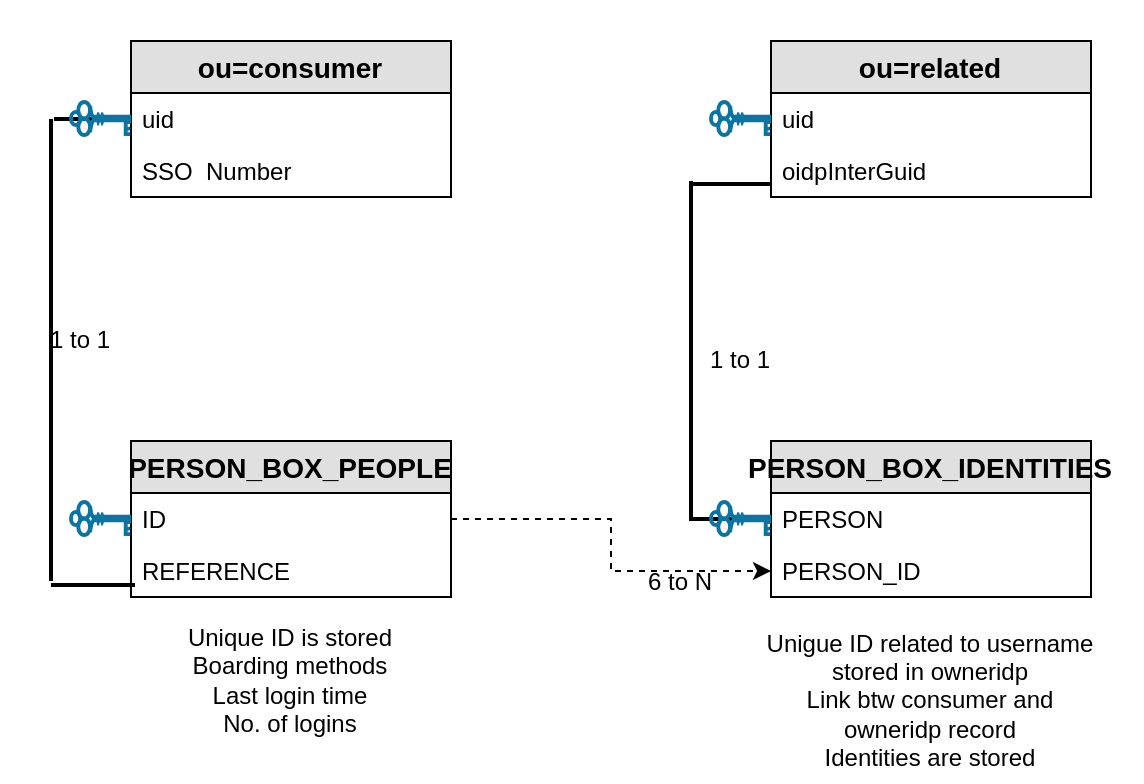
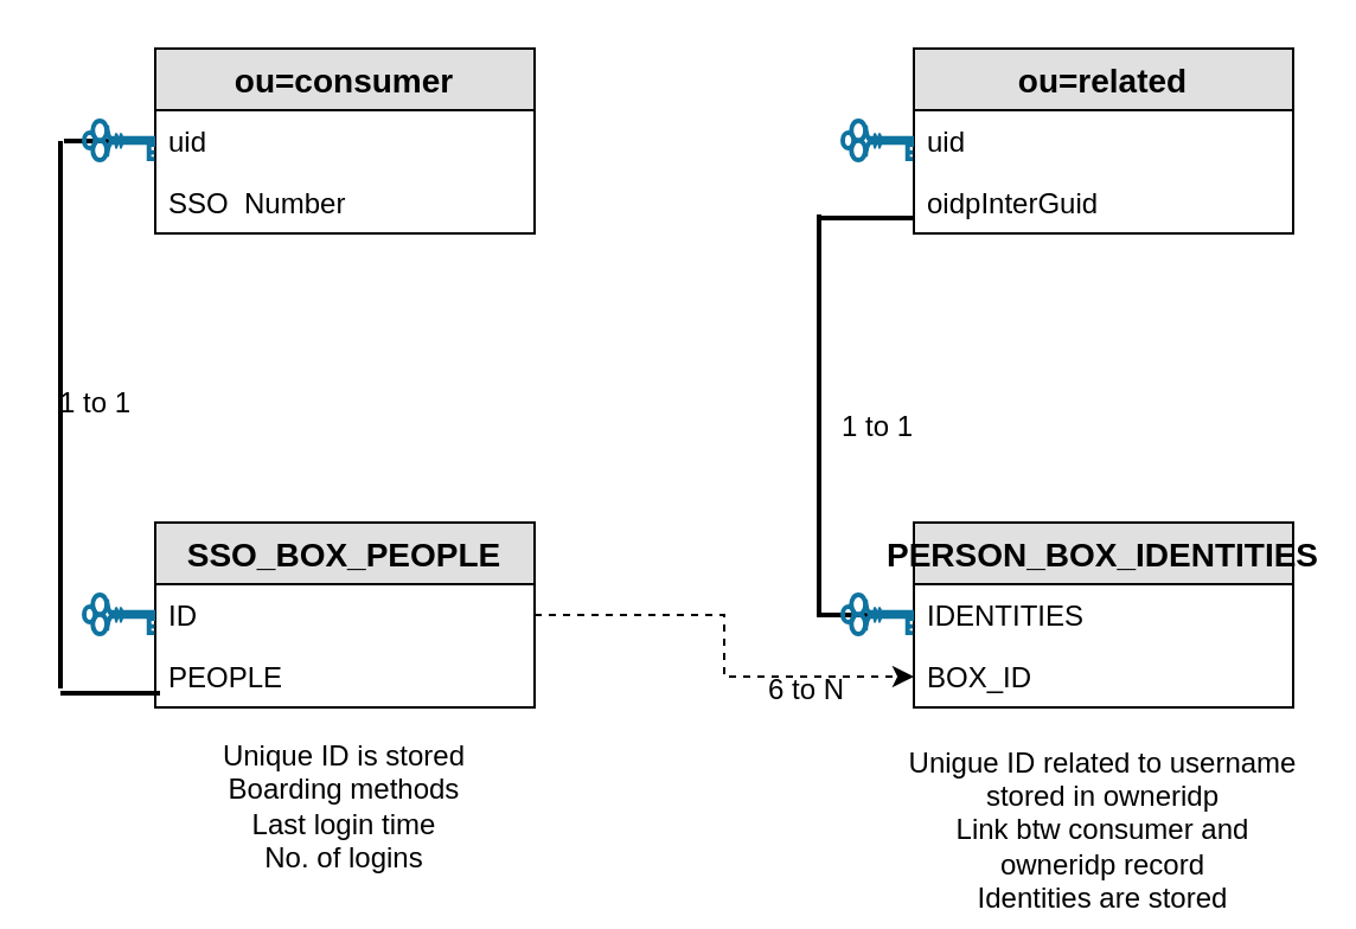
- <mxCell id="8" value="PERSON_BOX_PEOPLE" style="swimlane;fontStyle=1;childLayout=stackLayout;horizontal=1;startSize=26;fillColor=#e0e0e0;horizontalStack=0;resizeParent=1;resizeParentMax=0;resizeLast=0;collapsible=1;marginBottom=0;swimlaneFillColor=#ffffff;align=center;fontSize=14;" vertex="1" parent="1"><mxGeometry x="65" y="220" width="160" height="78" as="geometry" /></mxCell>
+ <mxCell id="8" value="SSO_BOX_PEOPLE" style="swimlane;fontStyle=1;childLayout=stackLayout;horizontal=1;startSize=26;fillColor=#e0e0e0;horizontalStack=0;resizeParent=1;resizeParentMax=0;resizeLast=0;collapsible=1;marginBottom=0;swimlaneFillColor=#ffffff;align=center;fontSize=14;" vertex="1" parent="1"><mxGeometry x="65" y="220" width="160" height="78" as="geometry" /></mxCell>
- <mxCell id="12" value="PERSON" style="text;strokeColor=none;fillColor=none;spacingLeft=4;spacingRight=4;overflow=hidden;rotatable=0;points=[[0,0.5],[1,0.5]];portConstraint=eastwest;fontSize=12;" vertex="1" parent="11"><mxGeometry y="26" width="160" height="26" as="geometry" /></mxCell>
+ <mxCell id="12" value="IDENTITIES" style="text;strokeColor=none;fillColor=none;spacingLeft=4;spacingRight=4;overflow=hidden;rotatable=0;points=[[0,0.5],[1,0.5]];portConstraint=eastwest;fontSize=12;" vertex="1" parent="11"><mxGeometry y="26" width="160" height="26" as="geometry" /></mxCell>
- <mxCell id="10" value="REFERENCE" style="text;strokeColor=none;fillColor=none;spacingLeft=4;spacingRight=4;overflow=hidden;rotatable=0;points=[[0,0.5],[1,0.5]];portConstraint=eastwest;fontSize=12;" vertex="1" parent="8"><mxGeometry y="52" width="160" height="26" as="geometry" /></mxCell>
+ <mxCell id="10" value="PEOPLE" style="text;strokeColor=none;fillColor=none;spacingLeft=4;spacingRight=4;overflow=hidden;rotatable=0;points=[[0,0.5],[1,0.5]];portConstraint=eastwest;fontSize=12;" vertex="1" parent="8"><mxGeometry y="52" width="160" height="26" as="geometry" /></mxCell>
- <mxCell id="13" value="PERSON_ID" style="text;strokeColor=none;fillColor=none;spacingLeft=4;spacingRight=4;overflow=hidden;rotatable=0;points=[[0,0.5],[1,0.5]];portConstraint=eastwest;fontSize=12;" vertex="1" parent="11"><mxGeometry y="52" width="160" height="26" as="geometry" /></mxCell>
+ <mxCell id="13" value="BOX_ID" style="text;strokeColor=none;fillColor=none;spacingLeft=4;spacingRight=4;overflow=hidden;rotatable=0;points=[[0,0.5],[1,0.5]];portConstraint=eastwest;fontSize=12;" vertex="1" parent="11"><mxGeometry y="52" width="160" height="26" as="geometry" /></mxCell>
